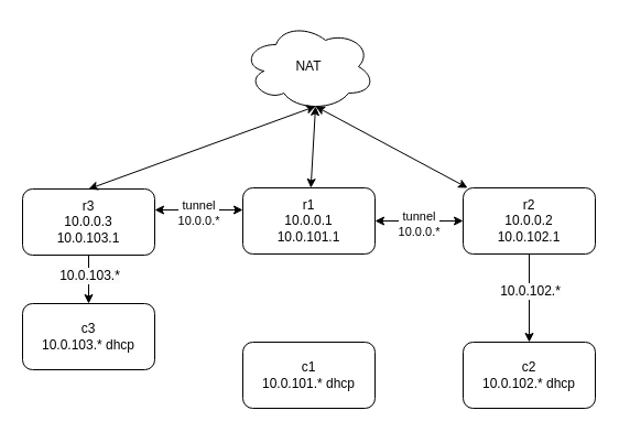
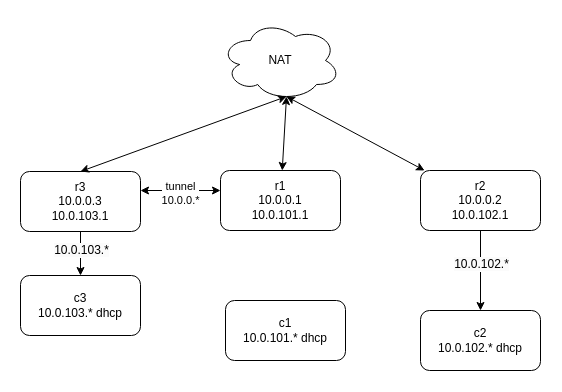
- <mxCell id="2" value="" style="edgeStyle=none;html=1;startArrow=classic;startFill=1;" parent="1" source="4" target="7" edge="1"><mxGeometry relative="1" as="geometry" /></mxCell>
- <mxCell id="3" value="tunnel&lt;div&gt;10.0.0.*&lt;/div&gt;" style="edgeLabel;html=1;align=center;verticalAlign=middle;resizable=0;points=[];" parent="2" vertex="1" connectable="0"><mxGeometry x="-0.025" y="-2" relative="1" as="geometry"><mxPoint as="offset" /></mxGeometry></mxCell>
- <mxCell id="8" value="c1&lt;div&gt;10.0.101.* dhcp&lt;/div&gt;" style="rounded=1;whiteSpace=wrap;html=1;" parent="1" vertex="1"><mxGeometry x="220" y="310" width="120" height="60" as="geometry" /></mxCell>
+ <mxCell id="8" value="c1&lt;div&gt;10.0.101.* dhcp&lt;/div&gt;" style="rounded=1;whiteSpace=wrap;html=1;" parent="1" vertex="1"><mxGeometry x="225" y="300" width="120" height="60" as="geometry" /></mxCell>
